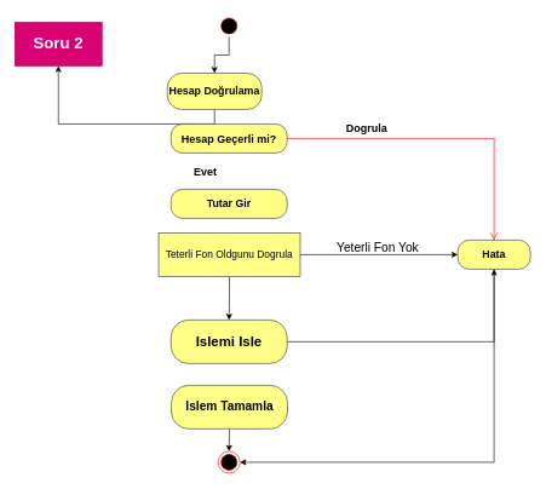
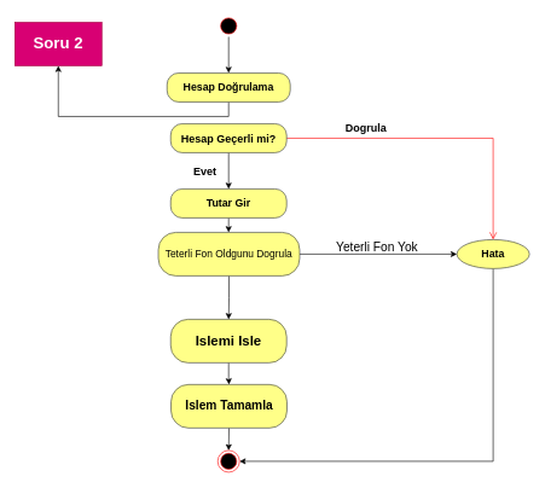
- <mxCell id="6" value="&lt;span style=&quot;font-size: 14.667px;&quot;&gt;&lt;b&gt;Hesap Doğrulama&lt;/b&gt;&lt;/span&gt;" style="rounded=1;whiteSpace=wrap;html=1;arcSize=40;fillColor=#ffff88;strokeColor=#36393d;" parent="1" vertex="1"><mxGeometry x="230" y="100" width="130" height="50" as="geometry" /></mxCell>
+ <mxCell id="6" value="&lt;span style=&quot;font-size: 14.667px;&quot;&gt;&lt;b&gt;Hesap Doğrulama&lt;/b&gt;&lt;/span&gt;" style="rounded=1;whiteSpace=wrap;html=1;arcSize=40;fillColor=#ffff88;strokeColor=#36393d;" parent="1" vertex="1"><mxGeometry x="230" y="100" width="170" height="40" as="geometry" /></mxCell>
+ <mxCell id="23" style="edgeStyle=orthogonalEdgeStyle;rounded=0;orthogonalLoop=1;jettySize=auto;html=1;exitX=0.5;exitY=1;exitDx=0;exitDy=0;entryX=0.5;entryY=0;entryDx=0;entryDy=0;" edge="1" parent="1" source="24" target="13"><mxGeometry relative="1" as="geometry" /></mxCell>
+ <mxCell id="12" value="" style="edgeStyle=orthogonalEdgeStyle;rounded=0;orthogonalLoop=1;jettySize=auto;html=1;" parent="1" source="13" target="16" edge="1"><mxGeometry relative="1" as="geometry" /></mxCell>
- <mxCell id="16" value="&lt;font style=&quot;font-size: 14px;&quot;&gt;Teterli Fon Oldgunu Dogrula&lt;/font&gt;" style="whiteSpace=wrap;html=1;fillColor=#ffff88;strokeColor=#36393d;arcSize=40;rounded=0;" parent="1" vertex="1"><mxGeometry x="218" y="320" width="195" height="60" as="geometry" /></mxCell>
+ <mxCell id="16" value="&lt;font style=&quot;font-size: 14px;&quot;&gt;Teterli Fon Oldgunu Dogrula&lt;/font&gt;" style="whiteSpace=wrap;html=1;fillColor=#ffff88;strokeColor=#36393d;rounded=1;arcSize=40;" parent="1" vertex="1"><mxGeometry x="218" y="320" width="195" height="60" as="geometry" /></mxCell>
- <mxCell id="8" value="&lt;b&gt;&lt;span style=&quot;font-size:11.0pt;line-height:107%;&lt;br/&gt;font-family:&amp;quot;Calibri&amp;quot;,sans-serif;mso-ascii-theme-font:minor-latin;mso-fareast-font-family:&lt;br/&gt;Calibri;mso-fareast-theme-font:minor-latin;mso-hansi-theme-font:minor-latin;&lt;br/&gt;mso-bidi-font-family:Arial;mso-bidi-theme-font:minor-bidi;mso-ansi-language:&lt;br/&gt;TR;mso-fareast-language:EN-US;mso-bidi-language:AR-SA&quot;&gt;Hata&lt;/span&gt;&lt;/b&gt;" style="rounded=1;whiteSpace=wrap;html=1;arcSize=40;fillColor=#ffff88;strokeColor=#36393d;" parent="1" vertex="1"><mxGeometry x="630" y="330" width="100" height="40" as="geometry" /></mxCell>
+ <mxCell id="8" value="&lt;b&gt;&lt;span style=&quot;font-size:11.0pt;line-height:107%;&lt;br/&gt;font-family:&amp;quot;Calibri&amp;quot;,sans-serif;mso-ascii-theme-font:minor-latin;mso-fareast-font-family:&lt;br/&gt;Calibri;mso-fareast-theme-font:minor-latin;mso-hansi-theme-font:minor-latin;&lt;br/&gt;mso-bidi-font-family:Arial;mso-bidi-theme-font:minor-bidi;mso-ansi-language:&lt;br/&gt;TR;mso-fareast-language:EN-US;mso-bidi-language:AR-SA&quot;&gt;Hata&lt;/span&gt;&lt;/b&gt;" style="ellipse;whiteSpace=wrap;html=1;arcSize=40;fillColor=#ffff88;strokeColor=#36393d;" parent="1" vertex="1"><mxGeometry x="630" y="330" width="100" height="40" as="geometry" /></mxCell>
- <mxCell id="18" value="" style="edgeStyle=orthogonalEdgeStyle;rounded=0;orthogonalLoop=1;jettySize=auto;html=1;" parent="1" source="19" target="8" edge="1"><mxGeometry relative="1" as="geometry" /></mxCell>
+ <mxCell id="18" value="" style="edgeStyle=orthogonalEdgeStyle;rounded=0;orthogonalLoop=1;jettySize=auto;html=1;" parent="1" source="19" target="21" edge="1"><mxGeometry relative="1" as="geometry" /></mxCell>
